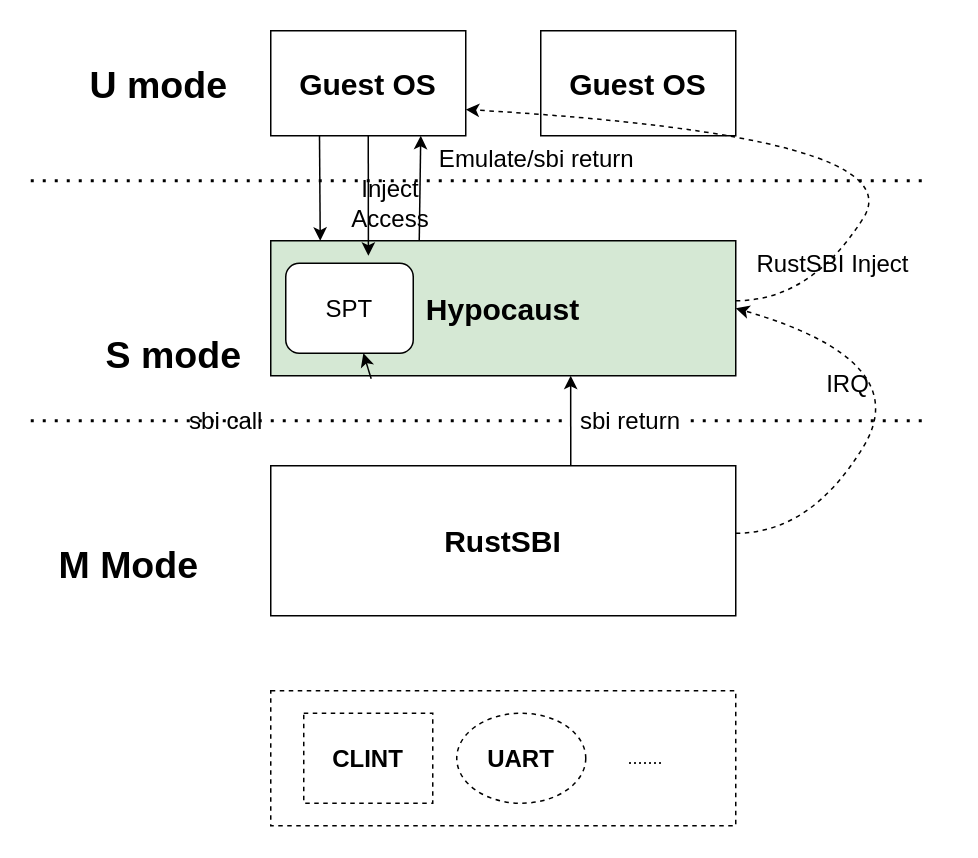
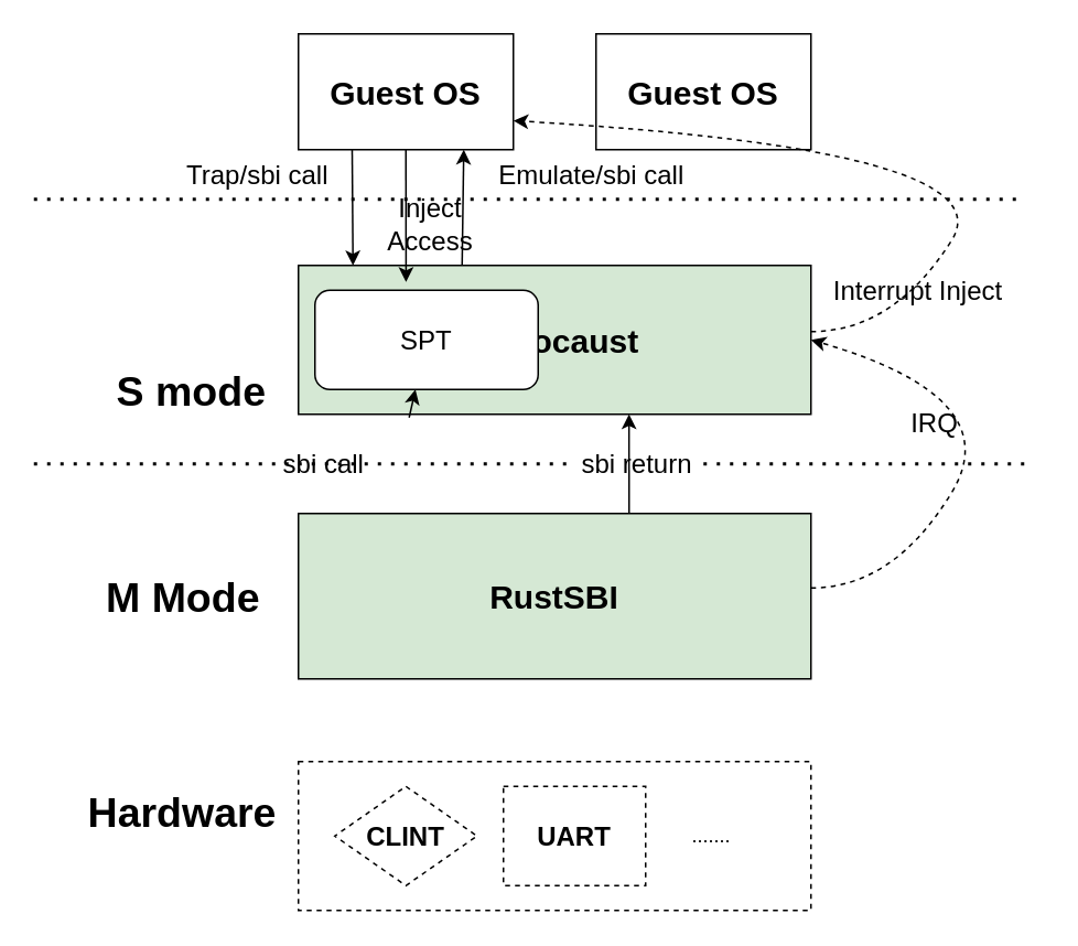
- <mxCell id="5" value="&lt;b&gt;&lt;font style=&quot;font-size: 25px;&quot;&gt;U mode&lt;/font&gt;&lt;/b&gt;" style="text;html=1;align=center;verticalAlign=middle;resizable=0;points=[];autosize=1;strokeColor=none;fillColor=none;" parent="1" vertex="1"><mxGeometry x="45" y="35" width="120" height="40" as="geometry" /></mxCell>
+ <mxCell id="14" value="&lt;font style=&quot;font-size: 16px;&quot;&gt;Trap/sbi call&lt;/font&gt;" style="text;html=1;align=center;verticalAlign=middle;resizable=0;points=[];autosize=1;strokeColor=none;fillColor=none;" parent="1" vertex="1"><mxGeometry x="100" y="90" width="110" height="30" as="geometry" /></mxCell>
- <mxCell id="16" value="&lt;font style=&quot;font-size: 16px;&quot;&gt;Emulate/sbi return&lt;/font&gt;" style="text;html=1;strokeColor=none;fillColor=none;align=center;verticalAlign=middle;whiteSpace=wrap;rounded=0;" parent="1" vertex="1"><mxGeometry x="290" y="90" width="135" height="30" as="geometry" /></mxCell>
+ <mxCell id="16" value="&lt;font style=&quot;font-size: 16px;&quot;&gt;Emulate/sbi call&lt;/font&gt;" style="text;html=1;strokeColor=none;fillColor=none;align=center;verticalAlign=middle;whiteSpace=wrap;rounded=0;" parent="1" vertex="1"><mxGeometry x="290" y="90" width="135" height="30" as="geometry" /></mxCell>
- <mxCell id="23" value="&lt;font style=&quot;font-size: 16px;&quot;&gt;RustSBI Inject&lt;/font&gt;" style="text;html=1;strokeColor=none;fillColor=none;align=center;verticalAlign=middle;whiteSpace=wrap;rounded=0;" vertex="1" parent="1"><mxGeometry x="500" y="140" width="110" height="70" as="geometry" /></mxCell>
+ <mxCell id="23" value="&lt;font style=&quot;font-size: 16px;&quot;&gt;Interrupt Inject&lt;/font&gt;" style="text;html=1;strokeColor=none;fillColor=none;align=center;verticalAlign=middle;whiteSpace=wrap;rounded=0;" vertex="1" parent="1"><mxGeometry x="500" y="140" width="110" height="70" as="geometry" /></mxCell>
- <mxCell id="24" value="&lt;font style=&quot;font-size: 16px;&quot;&gt;SPT&lt;/font&gt;" style="rounded=1;whiteSpace=wrap;html=1;" vertex="1" parent="1"><mxGeometry x="190" y="175" width="85" height="60" as="geometry" /></mxCell>
+ <mxCell id="24" value="&lt;font style=&quot;font-size: 16px;&quot;&gt;SPT&lt;/font&gt;" style="rounded=1;whiteSpace=wrap;html=1;" vertex="1" parent="1"><mxGeometry x="190" y="175" width="135" height="60" as="geometry" /></mxCell>
- <mxCell id="12" value="&lt;font style=&quot;font-size: 16px;&quot;&gt;sbi call&lt;/font&gt;" style="text;html=1;align=center;verticalAlign=middle;resizable=0;points=[];autosize=1;strokeColor=none;fillColor=none;" parent="1" vertex="1"><mxGeometry x="115" y="265" width="70" height="30" as="geometry" /></mxCell>
+ <mxCell id="12" value="&lt;font style=&quot;font-size: 16px;&quot;&gt;sbi call&lt;/font&gt;" style="text;html=1;align=center;verticalAlign=middle;resizable=0;points=[];autosize=1;strokeColor=none;fillColor=none;" parent="1" vertex="1"><mxGeometry x="160" y="265" width="70" height="30" as="geometry" /></mxCell>
- <mxCell id="19" value="&lt;font style=&quot;font-size: 16px;&quot;&gt;sbi return&lt;/font&gt;" style="text;html=1;strokeColor=none;fillColor=none;align=center;verticalAlign=middle;whiteSpace=wrap;rounded=0;" parent="1" vertex="1"><mxGeometry x="380" y="265" width="80" height="30" as="geometry" /></mxCell>
+ <mxCell id="19" value="&lt;font style=&quot;font-size: 16px;&quot;&gt;sbi return&lt;/font&gt;" style="text;html=1;strokeColor=none;fillColor=none;align=center;verticalAlign=middle;whiteSpace=wrap;rounded=0;" parent="1" vertex="1"><mxGeometry x="345" y="265" width="80" height="30" as="geometry" /></mxCell>
- <mxCell id="9" value="&lt;b&gt;&lt;font style=&quot;font-size: 20px;&quot;&gt;RustSBI&lt;/font&gt;&lt;/b&gt;" style="rounded=0;whiteSpace=wrap;html=1;" parent="1" vertex="1"><mxGeometry x="180" y="310" width="310" height="100" as="geometry" /></mxCell>
+ <mxCell id="9" value="&lt;b&gt;&lt;font style=&quot;font-size: 20px;&quot;&gt;RustSBI&lt;/font&gt;&lt;/b&gt;" style="rounded=0;whiteSpace=wrap;html=1;fillColor=#d5e8d4;" parent="1" vertex="1"><mxGeometry x="180" y="310" width="310" height="100" as="geometry" /></mxCell>
- <mxCell id="10" value="&lt;b&gt;&lt;font style=&quot;font-size: 25px;&quot;&gt;M Mode&lt;/font&gt;&lt;/b&gt;" style="text;html=1;align=center;verticalAlign=middle;resizable=0;points=[];autosize=1;strokeColor=none;fillColor=none;" parent="1" vertex="1"><mxGeometry x="25" y="355" width="120" height="40" as="geometry" /></mxCell>
+ <mxCell id="10" value="&lt;b&gt;&lt;font style=&quot;font-size: 25px;&quot;&gt;M Mode&lt;/font&gt;&lt;/b&gt;" style="text;html=1;align=center;verticalAlign=middle;resizable=0;points=[];autosize=1;strokeColor=none;fillColor=none;" parent="1" vertex="1"><mxGeometry x="50" y="340" width="120" height="40" as="geometry" /></mxCell>
+ <mxCell id="30" value="&lt;font style=&quot;font-size: 25px;&quot;&gt;&lt;b&gt;Hardware&lt;/b&gt;&lt;/font&gt;" style="text;html=1;strokeColor=none;fillColor=none;align=center;verticalAlign=middle;whiteSpace=wrap;rounded=0;" vertex="1" parent="1"><mxGeometry x="60" y="475" width="100" height="30" as="geometry" /></mxCell>
- <mxCell id="28" value="&lt;font style=&quot;font-size: 16px;&quot;&gt;&lt;b&gt;CLINT&lt;/b&gt;&lt;/font&gt;" style="rounded=0;whiteSpace=wrap;html=1;dashed=1;" vertex="1" parent="1"><mxGeometry x="202" y="475" width="86" height="60" as="geometry" /></mxCell>
+ <mxCell id="28" value="&lt;font style=&quot;font-size: 16px;&quot;&gt;&lt;b&gt;CLINT&lt;/b&gt;&lt;/font&gt;" style="rhombus;whiteSpace=wrap;html=1;dashed=1;" vertex="1" parent="1"><mxGeometry x="202" y="475" width="86" height="60" as="geometry" /></mxCell>
- <mxCell id="29" value="&lt;span style=&quot;font-size: 16px;&quot;&gt;&lt;b&gt;UART&lt;/b&gt;&lt;/span&gt;" style="ellipse;whiteSpace=wrap;html=1;dashed=1;" vertex="1" parent="1"><mxGeometry x="304" y="475" width="86" height="60" as="geometry" /></mxCell>
+ <mxCell id="29" value="&lt;span style=&quot;font-size: 16px;&quot;&gt;&lt;b&gt;UART&lt;/b&gt;&lt;/span&gt;" style="rounded=0;whiteSpace=wrap;html=1;dashed=1;" vertex="1" parent="1"><mxGeometry x="304" y="475" width="86" height="60" as="geometry" /></mxCell>
